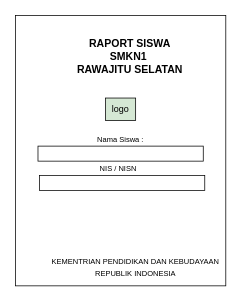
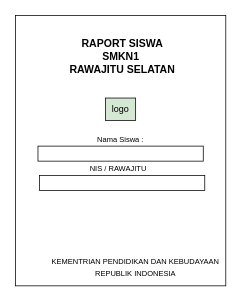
- <mxCell id="3" value="&lt;b&gt;&lt;font style=&quot;font-size: 14px;&quot;&gt;RAPORT SISWA&lt;br&gt;SMKN1&amp;nbsp;&lt;br&gt;RAWAJITU SELATAN&lt;/font&gt;&lt;/b&gt;" style="text;html=1;strokeColor=none;fillColor=none;align=center;verticalAlign=middle;whiteSpace=wrap;rounded=0;" parent="1" vertex="1"><mxGeometry x="94.5" y="40" width="155" height="70" as="geometry" /></mxCell>
+ <mxCell id="3" value="&lt;b&gt;&lt;font style=&quot;font-size: 14px;&quot;&gt;RAPORT SISWA&lt;br&gt;SMKN1&amp;nbsp;&lt;br&gt;RAWAJITU SELATAN&lt;/font&gt;&lt;/b&gt;" style="text;html=1;strokeColor=none;fillColor=none;align=center;verticalAlign=middle;whiteSpace=wrap;rounded=0;" parent="1" vertex="1"><mxGeometry x="84.5" y="40" width="155" height="70" as="geometry" /></mxCell>
- <mxCell id="7" value="&lt;font style=&quot;font-size: 10px;&quot;&gt;NIS / NISN&lt;/font&gt;" style="text;html=1;strokeColor=none;fillColor=none;align=center;verticalAlign=middle;whiteSpace=wrap;rounded=0;" parent="1" vertex="1"><mxGeometry x="112" y="208" width="90" height="30" as="geometry" /></mxCell>
+ <mxCell id="7" value="&lt;font style=&quot;font-size: 10px;&quot;&gt;NIS / RAWAJITU&lt;/font&gt;" style="text;html=1;strokeColor=none;fillColor=none;align=center;verticalAlign=middle;whiteSpace=wrap;rounded=0;" parent="1" vertex="1"><mxGeometry x="112" y="208" width="90" height="30" as="geometry" /></mxCell>
